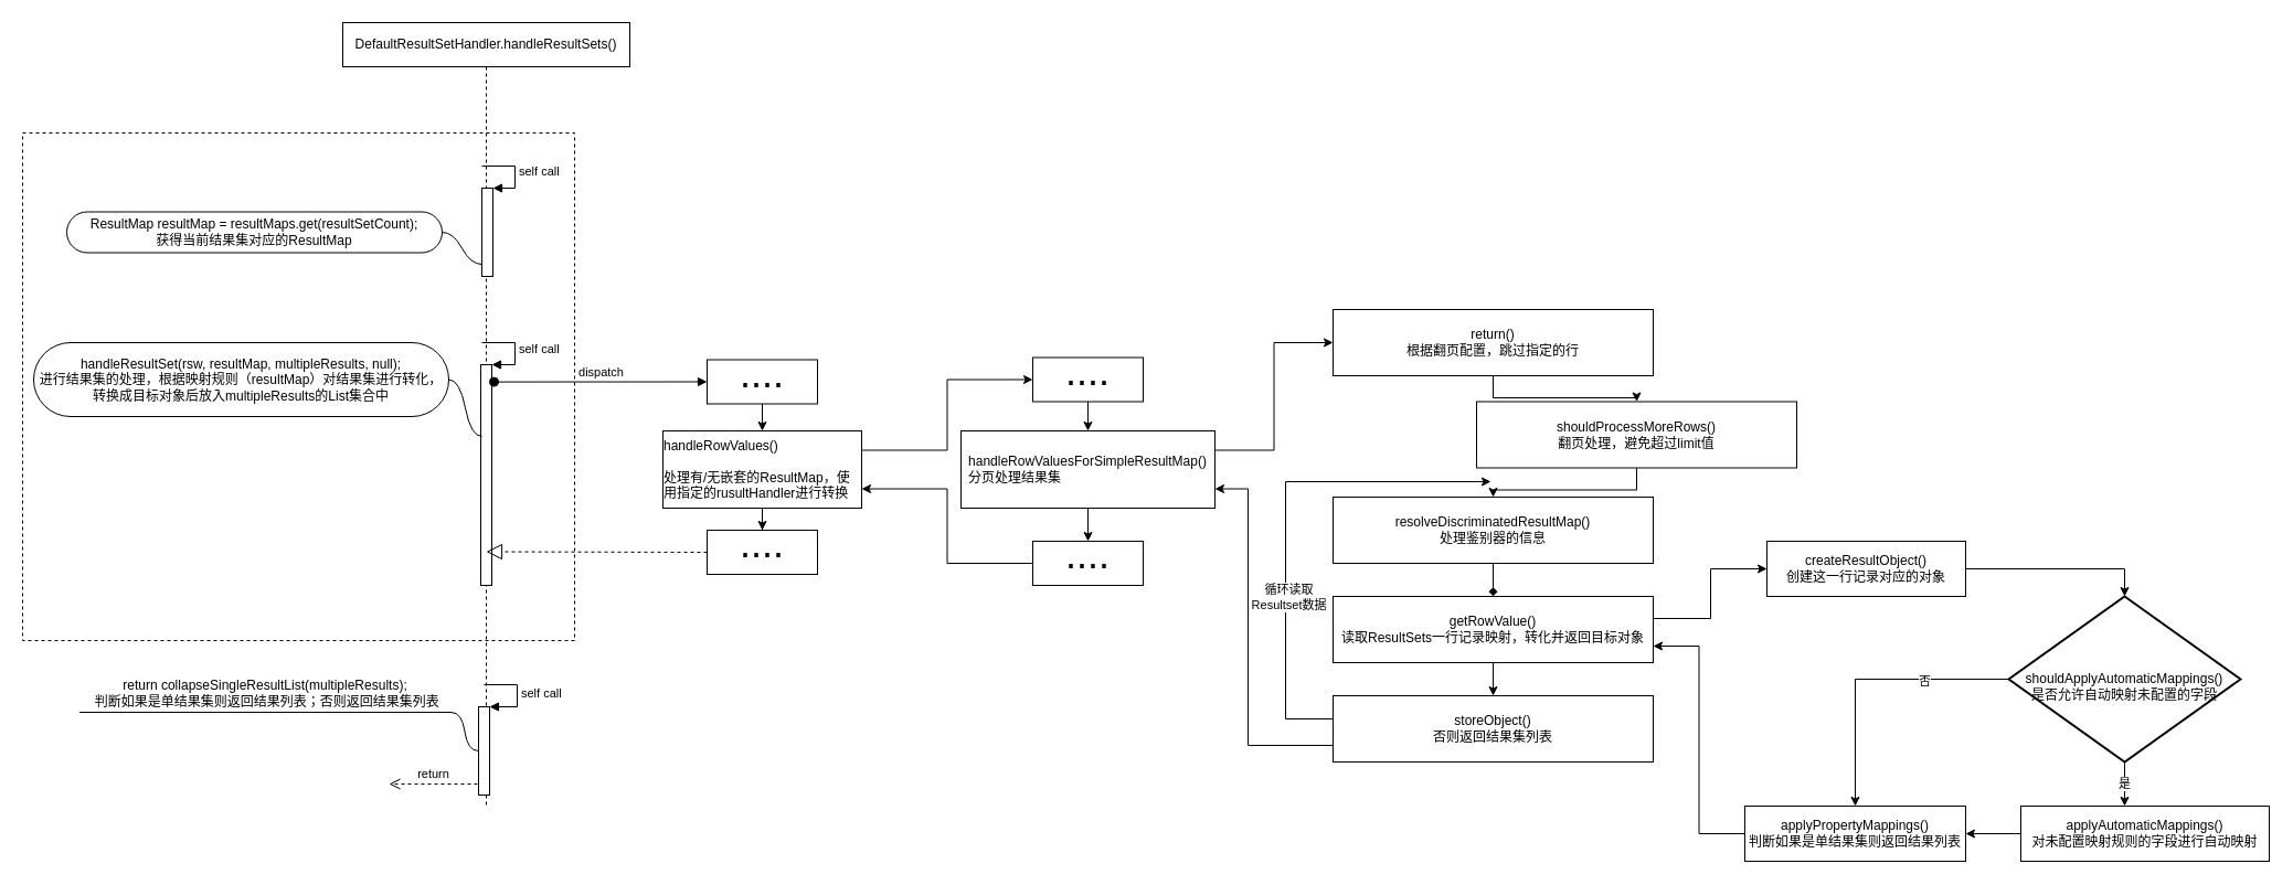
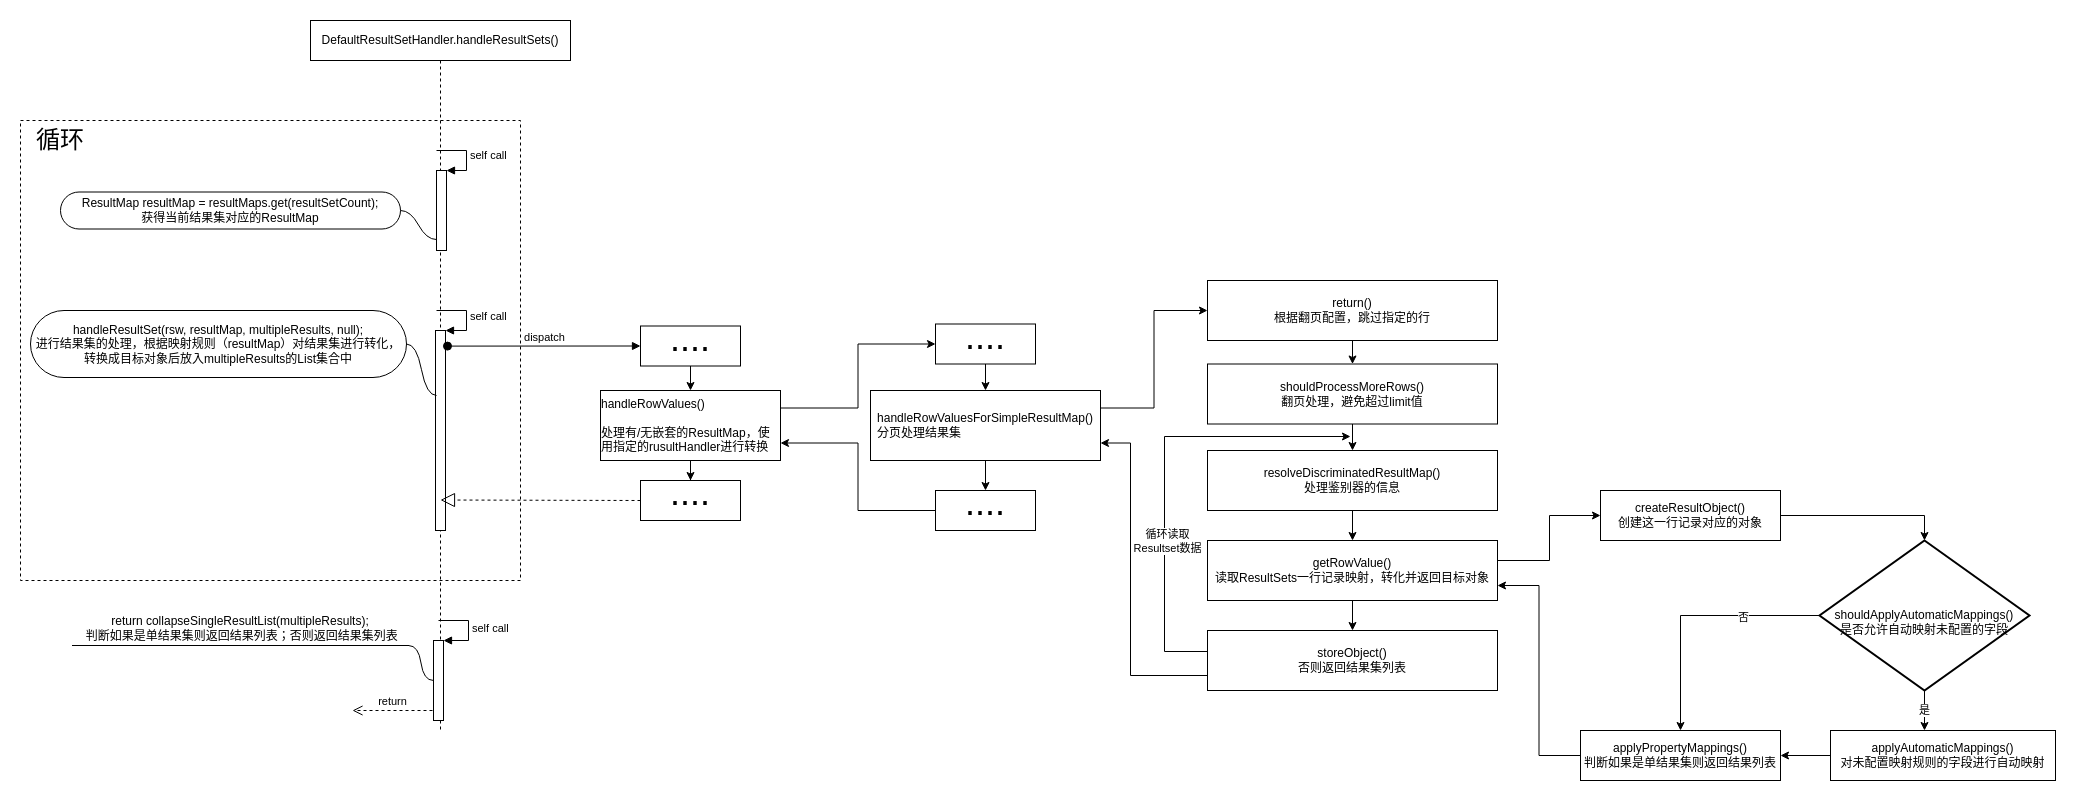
+ <mxCell id="17" value="&lt;font style=&quot;font-size: 24px&quot;&gt;循环&lt;/font&gt;" style="text;html=1;strokeColor=none;fillColor=none;align=center;verticalAlign=middle;whiteSpace=wrap;rounded=0;shadow=0;" vertex="1" parent="1"><mxGeometry x="20" y="120" width="80" height="40" as="geometry" /></mxCell>
- <mxCell id="36" value="&lt;div&gt;&lt;div&gt;shouldProcessMoreRows()&lt;/div&gt;&lt;div&gt;翻页处理，避免超过limit值&lt;/div&gt;&lt;/div&gt;" style="rounded=0;whiteSpace=wrap;html=1;shadow=0;fillColor=none;align=center;" vertex="1" parent="1"><mxGeometry x="1337" y="363.5" width="290" height="60" as="geometry" /></mxCell>
+ <mxCell id="36" value="&lt;div&gt;&lt;div&gt;shouldProcessMoreRows()&lt;/div&gt;&lt;div&gt;翻页处理，避免超过limit值&lt;/div&gt;&lt;/div&gt;" style="rounded=0;whiteSpace=wrap;html=1;shadow=0;fillColor=none;align=center;" vertex="1" parent="1"><mxGeometry x="1207" y="363.5" width="290" height="60" as="geometry" /></mxCell>
- <mxCell id="37" style="edgeStyle=orthogonalEdgeStyle;rounded=0;orthogonalLoop=1;jettySize=auto;html=1;entryX=0.5;entryY=0;entryDx=0;entryDy=0;endArrow=diamond;" edge="1" parent="1" source="38" target="41"><mxGeometry relative="1" as="geometry" /></mxCell>
+ <mxCell id="37" style="edgeStyle=orthogonalEdgeStyle;rounded=0;orthogonalLoop=1;jettySize=auto;html=1;entryX=0.5;entryY=0;entryDx=0;entryDy=0;" edge="1" parent="1" source="38" target="41"><mxGeometry relative="1" as="geometry" /></mxCell>
